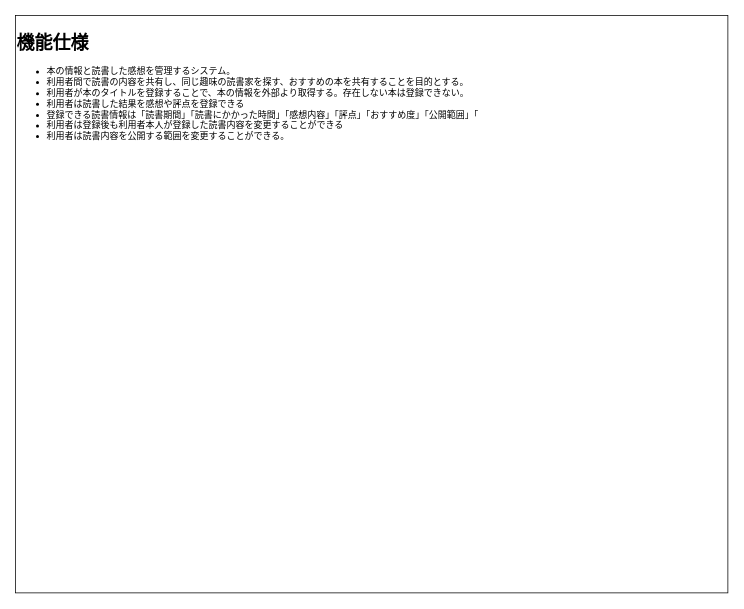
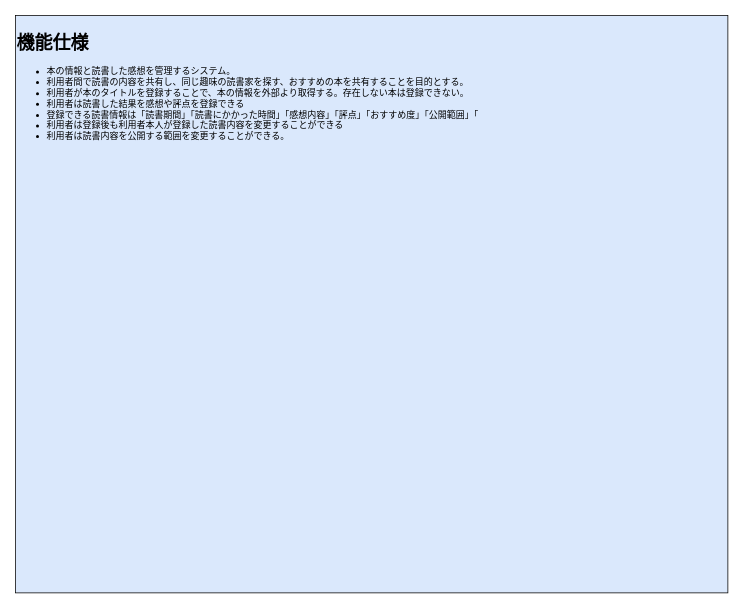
- <mxCell id="2" value="&lt;h1&gt;機能仕様&lt;/h1&gt;&lt;div&gt;&lt;ul&gt;&lt;li&gt;本の情報と読書した感想を管理するシステム。&lt;/li&gt;&lt;li&gt;利用者間で読書の内容を共有し、同じ趣味の読書家を探す、おすすめの本を共有することを目的とする。&lt;/li&gt;&lt;li&gt;利用者が本のタイトルを登録することで、本の情報を外部より取得する。存在しない本は登録できない。&lt;/li&gt;&lt;li&gt;利用者は読書した結果を感想や評点を登録できる&lt;/li&gt;&lt;li&gt;登録できる読書情報は「読書期間」「読書にかかった時間」「感想内容」「評点」「おすすめ度」「公開範囲」「&lt;/li&gt;&lt;li&gt;利用者は登録後も利用者本人が登録した読書内容を変更することができる&lt;/li&gt;&lt;li&gt;利用者は読書内容を公開する範囲を変更することができる。&lt;/li&gt;&lt;/ul&gt;&lt;/div&gt;" style="rounded=0;whiteSpace=wrap;html=1;verticalAlign=top;align=left;" vertex="1" parent="1"><mxGeometry x="20" y="20" width="950" height="770" as="geometry" /></mxCell>
+ <mxCell id="2" value="&lt;h1&gt;機能仕様&lt;/h1&gt;&lt;div&gt;&lt;ul&gt;&lt;li&gt;本の情報と読書した感想を管理するシステム。&lt;/li&gt;&lt;li&gt;利用者間で読書の内容を共有し、同じ趣味の読書家を探す、おすすめの本を共有することを目的とする。&lt;/li&gt;&lt;li&gt;利用者が本のタイトルを登録することで、本の情報を外部より取得する。存在しない本は登録できない。&lt;/li&gt;&lt;li&gt;利用者は読書した結果を感想や評点を登録できる&lt;/li&gt;&lt;li&gt;登録できる読書情報は「読書期間」「読書にかかった時間」「感想内容」「評点」「おすすめ度」「公開範囲」「&lt;/li&gt;&lt;li&gt;利用者は登録後も利用者本人が登録した読書内容を変更することができる&lt;/li&gt;&lt;li&gt;利用者は読書内容を公開する範囲を変更することができる。&lt;/li&gt;&lt;/ul&gt;&lt;/div&gt;" style="rounded=0;whiteSpace=wrap;html=1;verticalAlign=top;align=left;fillColor=#dae8fc;" vertex="1" parent="1"><mxGeometry x="20" y="20" width="950" height="770" as="geometry" /></mxCell>
